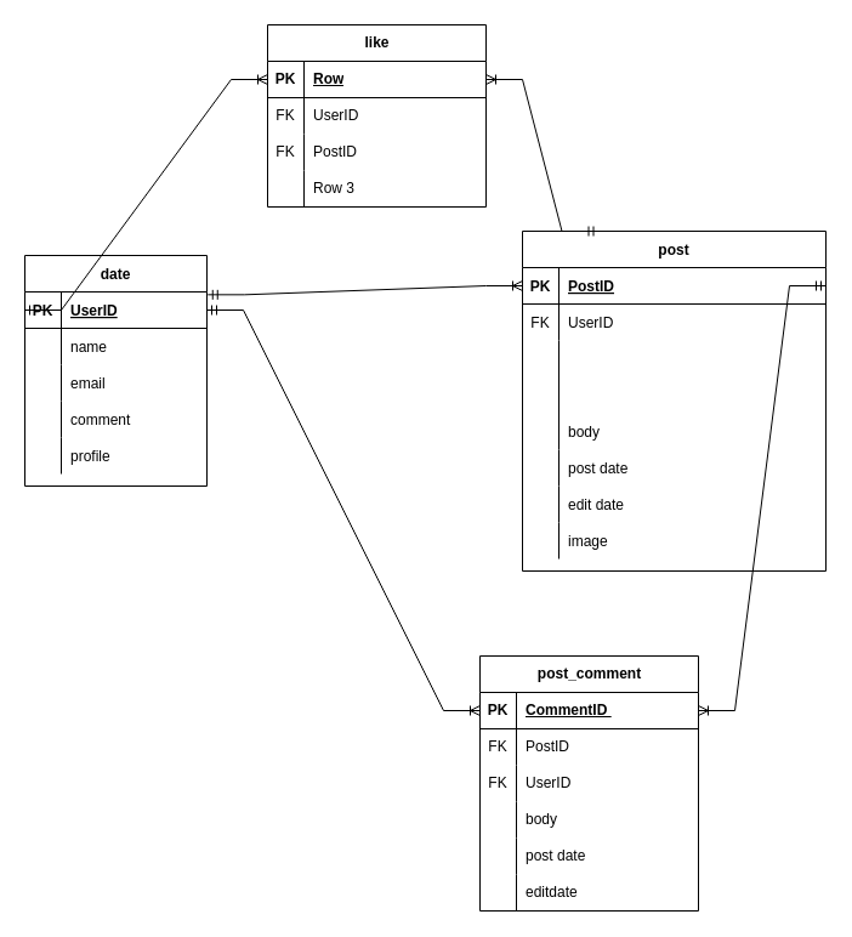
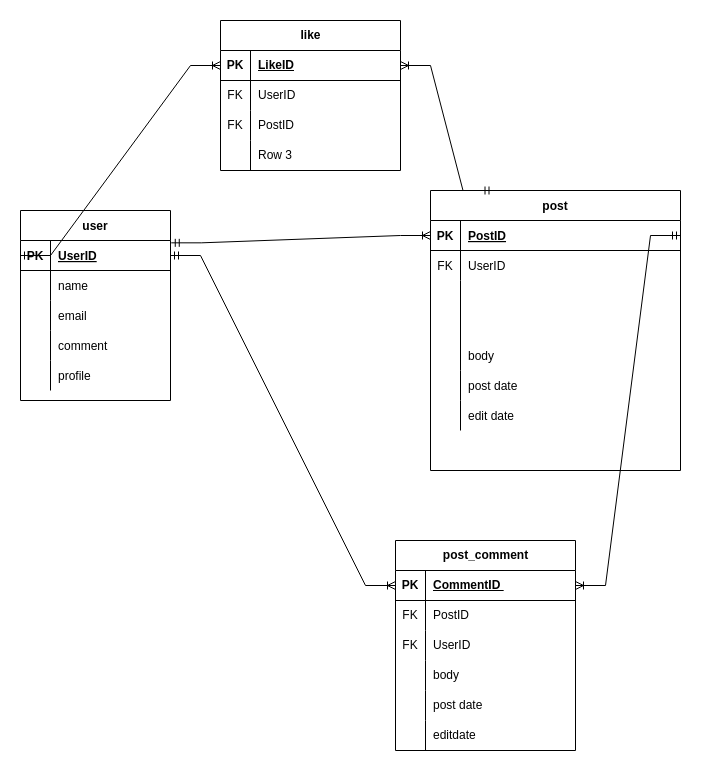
- <mxCell id="63" value="Row" style="shape=partialRectangle;connectable=0;fillColor=none;top=0;left=0;bottom=0;right=0;align=left;spacingLeft=6;fontStyle=5;overflow=hidden;whiteSpace=wrap;html=1;" vertex="1" parent="61"><mxGeometry x="30" width="150" height="30" as="geometry"><mxRectangle width="150" height="30" as="alternateBounds" /></mxGeometry></mxCell>
+ <mxCell id="63" value="LikeID" style="shape=partialRectangle;connectable=0;fillColor=none;top=0;left=0;bottom=0;right=0;align=left;spacingLeft=6;fontStyle=5;overflow=hidden;whiteSpace=wrap;html=1;" vertex="1" parent="61"><mxGeometry x="30" width="150" height="30" as="geometry"><mxRectangle width="150" height="30" as="alternateBounds" /></mxGeometry></mxCell>
- <mxCell id="25" value="date" style="shape=table;startSize=30;container=1;collapsible=1;childLayout=tableLayout;fixedRows=1;rowLines=0;fontStyle=1;align=center;resizeLast=1;" vertex="1" parent="1"><mxGeometry x="20" y="210" width="150" height="190" as="geometry" /></mxCell>
+ <mxCell id="25" value="user" style="shape=table;startSize=30;container=1;collapsible=1;childLayout=tableLayout;fixedRows=1;rowLines=0;fontStyle=1;align=center;resizeLast=1;" vertex="1" parent="1"><mxGeometry x="20" y="210" width="150" height="190" as="geometry" /></mxCell>
- <mxCell id="24" value="image" style="shape=partialRectangle;overflow=hidden;connectable=0;fillColor=none;top=0;left=0;bottom=0;right=0;align=left;spacingLeft=6;" vertex="1" parent="22"><mxGeometry x="30" width="220" height="30" as="geometry"><mxRectangle width="220" height="30" as="alternateBounds" /></mxGeometry></mxCell>
